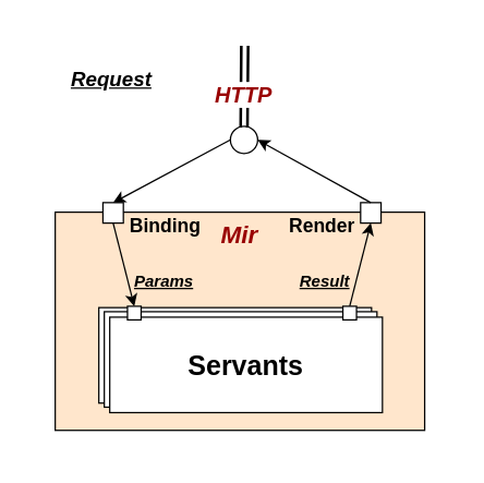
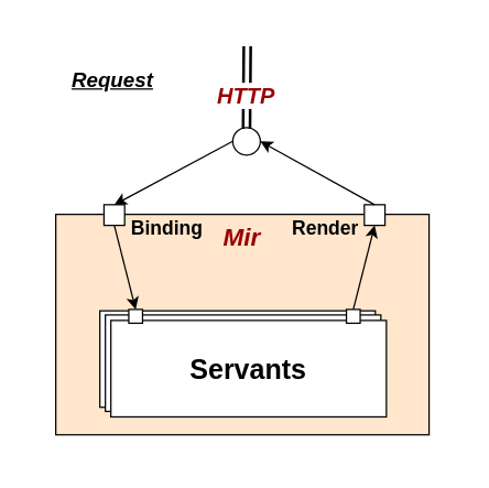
- <mxCell id="13" value="Params" style="text;html=1;strokeColor=none;fillColor=none;align=center;verticalAlign=middle;whiteSpace=wrap;rounded=0;fontStyle=7" parent="1" vertex="1"><mxGeometry x="90" y="191" width="60" height="30" as="geometry" /></mxCell>
- <mxCell id="14" value="Result" style="text;html=1;strokeColor=none;fillColor=none;align=center;verticalAlign=middle;whiteSpace=wrap;rounded=0;fontStyle=7" parent="1" vertex="1"><mxGeometry x="208" y="191" width="60" height="30" as="geometry" /></mxCell>
